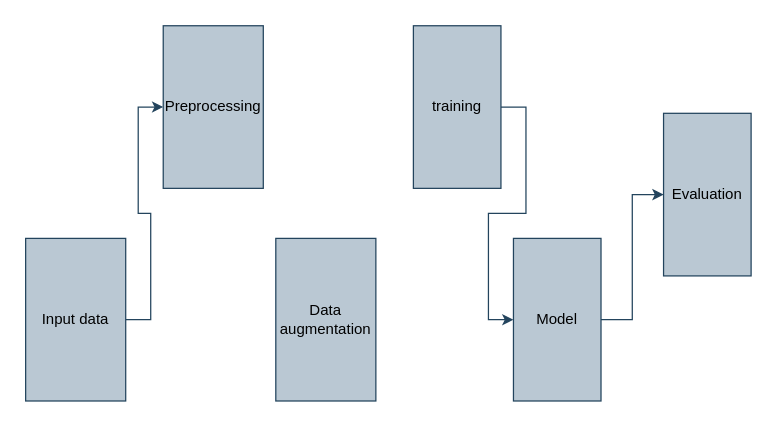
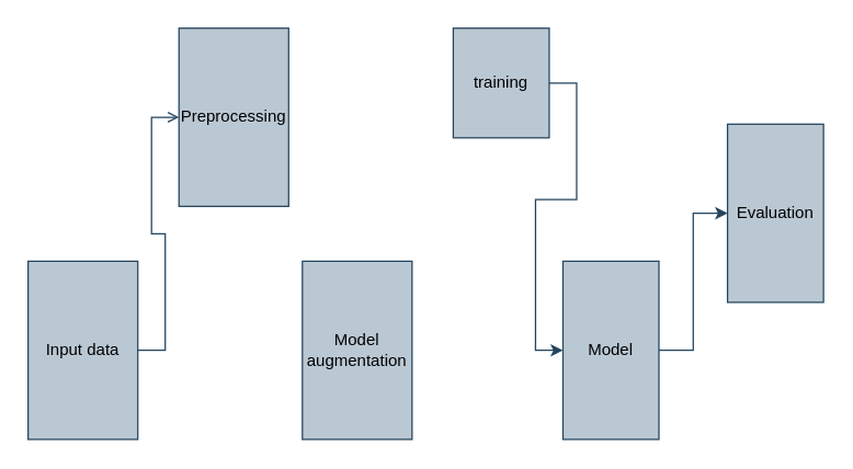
- <mxCell id="2" style="edgeStyle=orthogonalEdgeStyle;rounded=0;orthogonalLoop=1;jettySize=auto;html=1;entryX=0;entryY=0.5;entryDx=0;entryDy=0;fillColor=#bac8d3;strokeColor=#23445d;" edge="1" parent="1" source="3" target="4"><mxGeometry relative="1" as="geometry" /></mxCell>
+ <mxCell id="2" style="edgeStyle=orthogonalEdgeStyle;rounded=0;orthogonalLoop=1;jettySize=auto;html=1;entryX=0;entryY=0.5;entryDx=0;entryDy=0;fillColor=#bac8d3;strokeColor=#23445d;endArrow=open;" edge="1" parent="1" source="3" target="4"><mxGeometry relative="1" as="geometry" /></mxCell>
- <mxCell id="7" value="training" style="rounded=0;whiteSpace=wrap;html=1;fillColor=#bac8d3;strokeColor=#23445d;" vertex="1" parent="1"><mxGeometry x="330" y="20" width="70" height="130" as="geometry" /></mxCell>
+ <mxCell id="7" value="training" style="rounded=0;whiteSpace=wrap;html=1;fillColor=#bac8d3;strokeColor=#23445d;" vertex="1" parent="1"><mxGeometry x="330" y="20" width="70" height="80" as="geometry" /></mxCell>
- <mxCell id="5" value="Data augmentation" style="rounded=0;whiteSpace=wrap;html=1;fillColor=#bac8d3;strokeColor=#23445d;" vertex="1" parent="1"><mxGeometry x="220" y="190" width="80" height="130" as="geometry" /></mxCell>
+ <mxCell id="5" value="Model augmentation" style="rounded=0;whiteSpace=wrap;html=1;fillColor=#bac8d3;strokeColor=#23445d;" vertex="1" parent="1"><mxGeometry x="220" y="190" width="80" height="130" as="geometry" /></mxCell>
